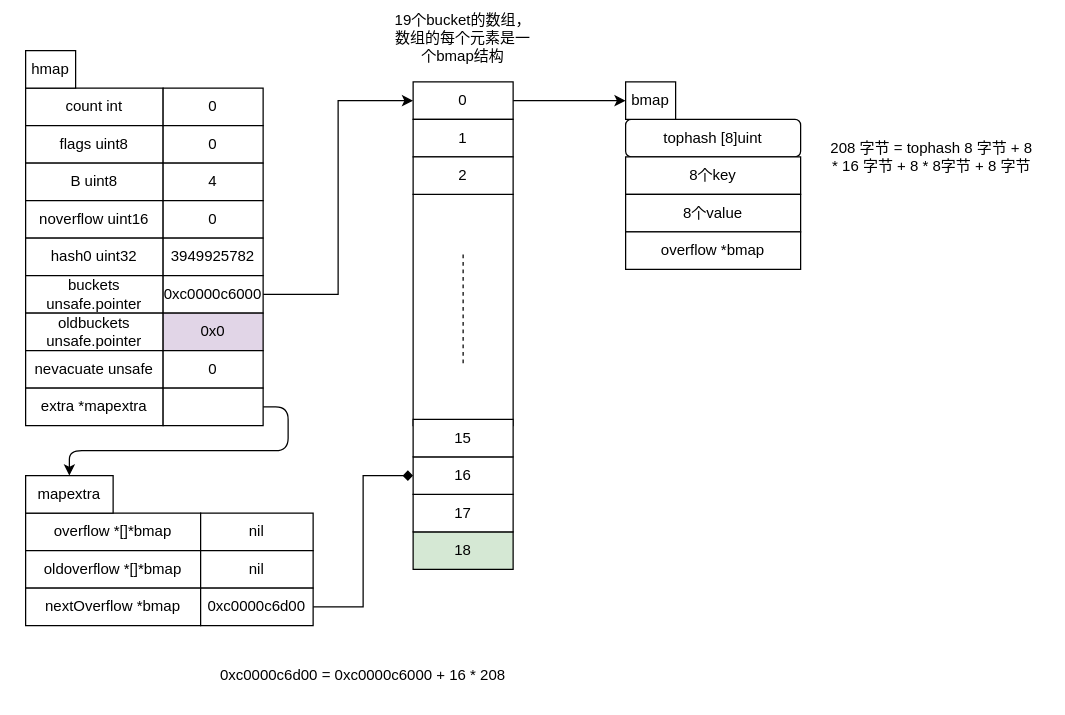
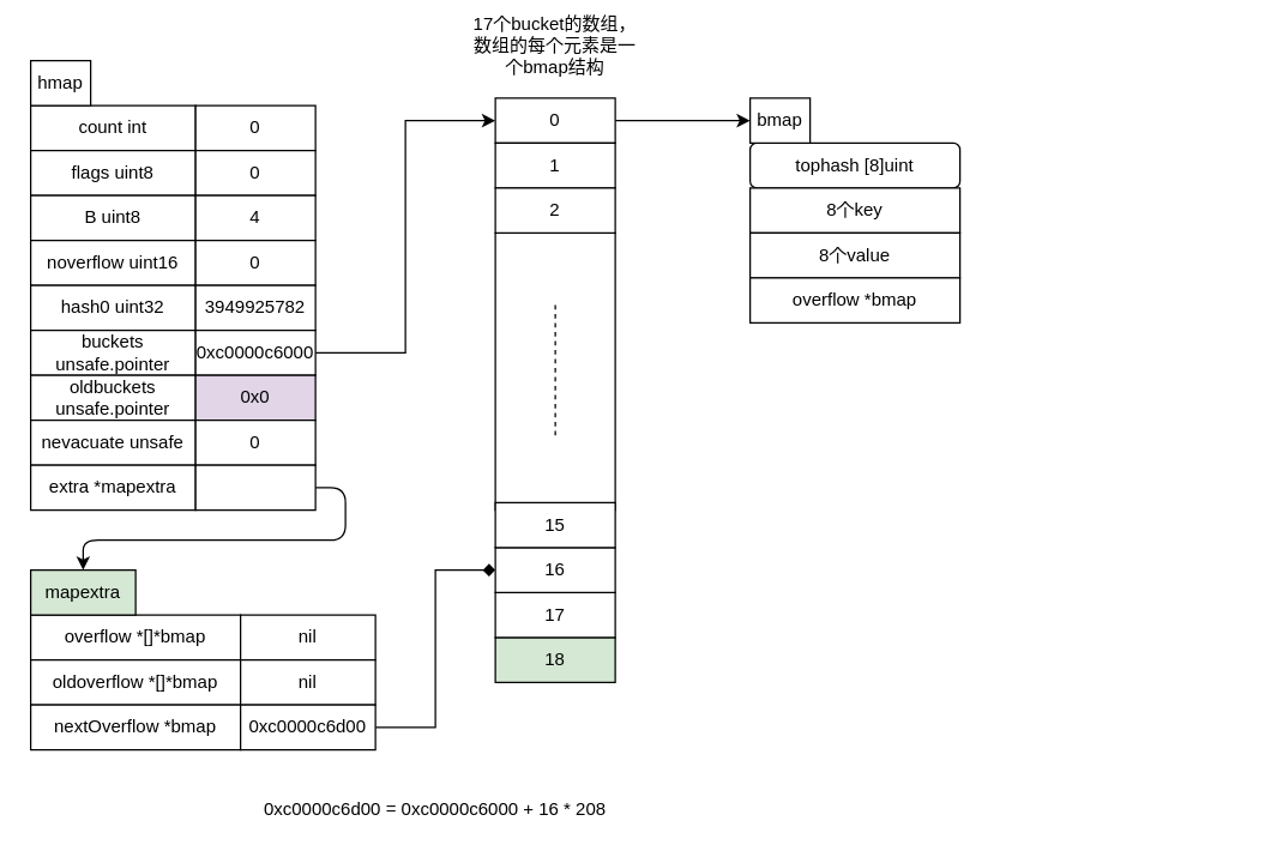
- <mxCell id="46" value="19个bucket的数组，数组的每个元素是一个bmap结构" style="text;html=1;strokeColor=none;fillColor=none;align=center;verticalAlign=middle;whiteSpace=wrap;rounded=0;" vertex="1" parent="1"><mxGeometry x="310" y="20" width="120" height="20" as="geometry" /></mxCell>
+ <mxCell id="46" value="17个bucket的数组，数组的每个元素是一个bmap结构" style="text;html=1;strokeColor=none;fillColor=none;align=center;verticalAlign=middle;whiteSpace=wrap;rounded=0;" vertex="1" parent="1"><mxGeometry x="310" y="20" width="120" height="20" as="geometry" /></mxCell>
- <mxCell id="47" value="&lt;span style=&quot;text-align: left&quot;&gt;208 字节 = tophash 8 字节 + 8 * 16 字节 + 8 * 8字节 + 8 字节&lt;/span&gt;" style="text;html=1;strokeColor=none;fillColor=none;align=center;verticalAlign=middle;whiteSpace=wrap;rounded=0;" vertex="1" parent="1"><mxGeometry x="660" y="95" width="170" height="60" as="geometry" /></mxCell>
- <mxCell id="17" value="mapextra" style="rounded=0;whiteSpace=wrap;html=1;" vertex="1" parent="1"><mxGeometry x="20" y="380" width="70" height="30" as="geometry" /></mxCell>
+ <mxCell id="17" value="mapextra" style="rounded=0;whiteSpace=wrap;html=1;fillColor=#d5e8d4;" vertex="1" parent="1"><mxGeometry x="20" y="380" width="70" height="30" as="geometry" /></mxCell>
